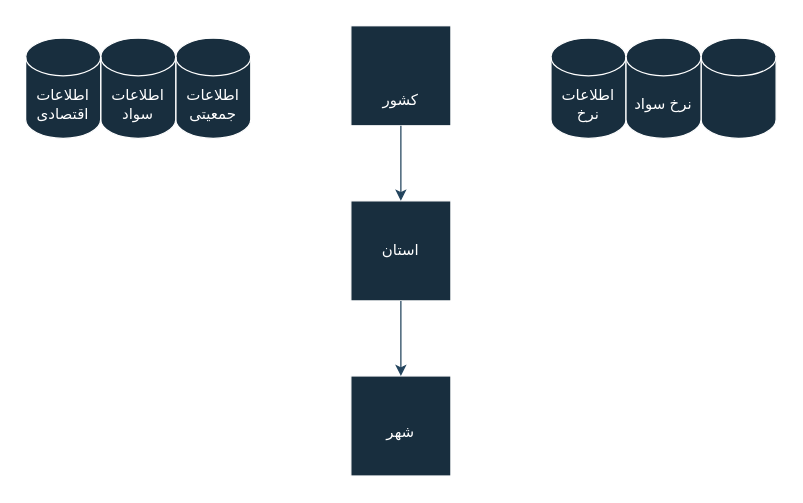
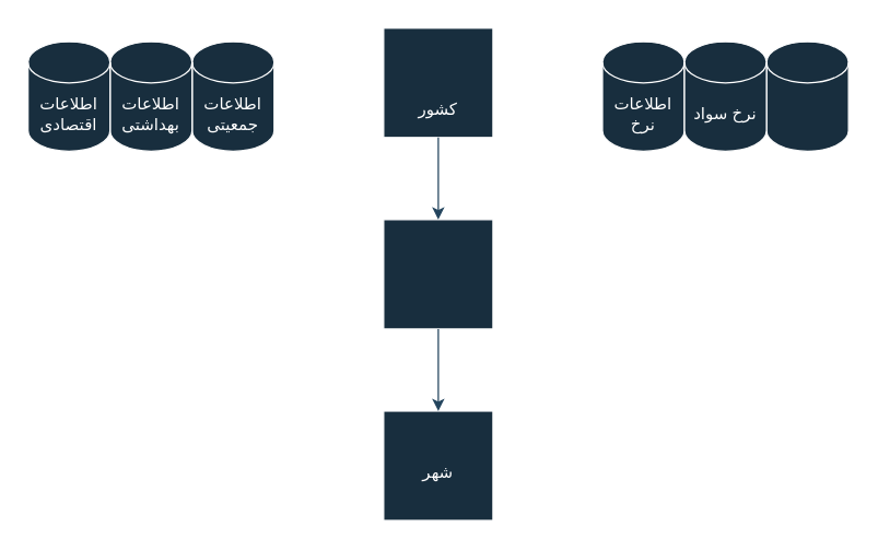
- <mxCell id="11" value="اطلاعات سواد" style="shape=cylinder3;whiteSpace=wrap;html=1;boundedLbl=1;backgroundOutline=1;size=15;strokeColor=#FFFFFF;fontColor=#FFFFFF;fillColor=#182E3E;" vertex="1" parent="1"><mxGeometry x="80" y="30" width="60" height="80" as="geometry" /></mxCell>
+ <mxCell id="11" value="اطلاعات بهداشتی" style="shape=cylinder3;whiteSpace=wrap;html=1;boundedLbl=1;backgroundOutline=1;size=15;strokeColor=#FFFFFF;fontColor=#FFFFFF;fillColor=#182E3E;" vertex="1" parent="1"><mxGeometry x="80" y="30" width="60" height="80" as="geometry" /></mxCell>
- <mxCell id="8" value="استان&lt;br&gt;" style="text;strokeColor=none;align=center;fillColor=none;html=1;verticalAlign=middle;whiteSpace=wrap;rounded=0;fontColor=#FFFFFF;" vertex="1" parent="1"><mxGeometry x="290" y="185" width="60" height="30" as="geometry" /></mxCell>
